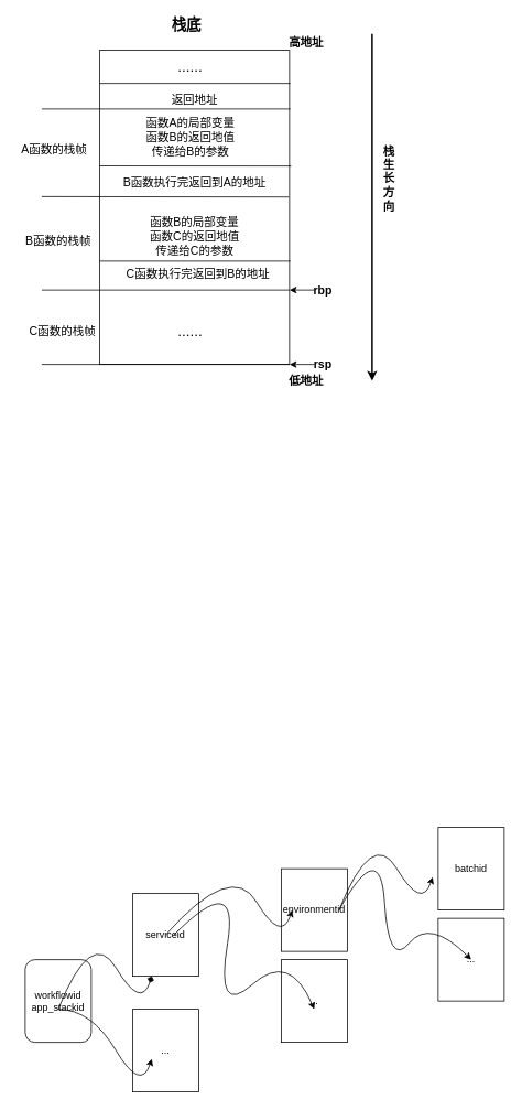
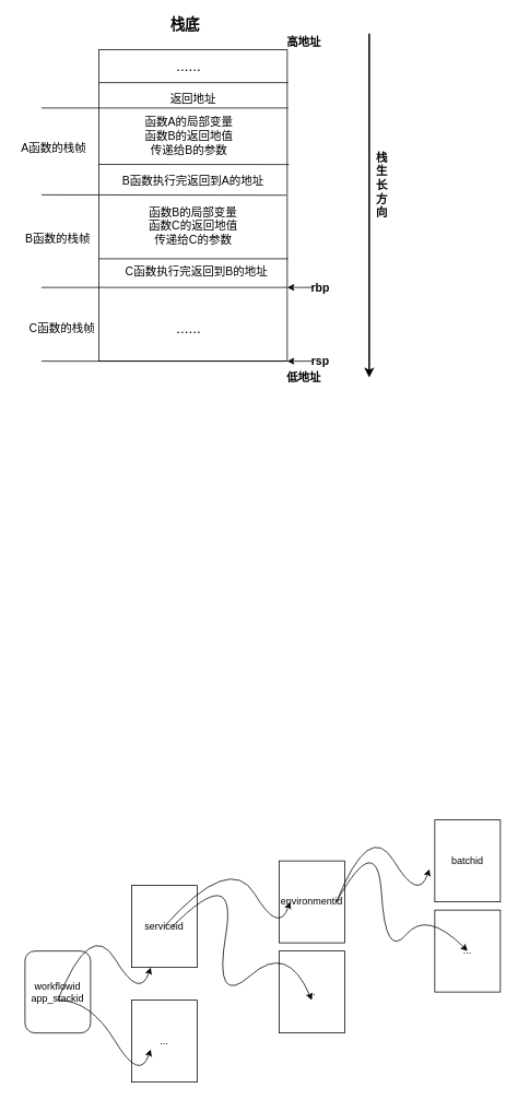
- <mxCell id="41" value="&lt;font style=&quot;font-size: 14px&quot;&gt;&lt;b&gt;栈&lt;br&gt;生&lt;br&gt;长&lt;br&gt;方&lt;br&gt;向&lt;/b&gt;&lt;/font&gt;" style="text;html=1;align=center;verticalAlign=middle;resizable=0;points=[];autosize=1;strokeColor=none;fillColor=none;" parent="1" vertex="1"><mxGeometry x="455" y="180" width="30" height="70" as="geometry" /></mxCell>
+ <mxCell id="41" value="&lt;font style=&quot;font-size: 14px&quot;&gt;&lt;b&gt;栈&lt;br&gt;生&lt;br&gt;长&lt;br&gt;方&lt;br&gt;向&lt;/b&gt;&lt;/font&gt;" style="text;html=1;align=center;verticalAlign=middle;resizable=0;points=[];autosize=1;strokeColor=none;fillColor=none;" parent="1" vertex="1"><mxGeometry x="450" y="190" width="30" height="70" as="geometry" /></mxCell>
- <mxCell id="28" value="&lt;font style=&quot;font-size: 14px&quot;&gt;函数B的局部变量&lt;br&gt;函数C的返回地值&lt;br&gt;传递给C的参数&lt;/font&gt;" style="text;html=1;align=center;verticalAlign=middle;resizable=0;points=[];autosize=1;strokeColor=none;fillColor=none;" parent="1" vertex="1"><mxGeometry x="175" y="260" width="120" height="50" as="geometry" /></mxCell>
+ <mxCell id="28" value="&lt;font style=&quot;font-size: 14px&quot;&gt;函数B的局部变量&lt;br&gt;函数C的返回地值&lt;br&gt;传递给C的参数&lt;/font&gt;" style="text;html=1;align=center;verticalAlign=middle;resizable=0;points=[];autosize=1;strokeColor=none;fillColor=none;" parent="1" vertex="1"><mxGeometry x="175" y="250" width="120" height="50" as="geometry" /></mxCell>
- <mxCell id="4" value="" style="curved=1;endArrow=diamond;html=1;exitX=0.5;exitY=0.6;exitDx=0;exitDy=0;exitPerimeter=0;" parent="1" source="2" target="3" edge="1"><mxGeometry width="50" height="50" relative="1" as="geometry"><mxPoint x="170" y="1270" as="sourcePoint" /><mxPoint x="150" y="1120" as="targetPoint" /><Array as="points"><mxPoint x="110" y="1120" /><mxPoint x="170" y="1220" /></Array></mxGeometry></mxCell>
+ <mxCell id="4" value="" style="curved=1;endArrow=classic;html=1;exitX=0.5;exitY=0.6;exitDx=0;exitDy=0;exitPerimeter=0;" parent="1" source="2" target="3" edge="1"><mxGeometry width="50" height="50" relative="1" as="geometry"><mxPoint x="170" y="1270" as="sourcePoint" /><mxPoint x="150" y="1120" as="targetPoint" /><Array as="points"><mxPoint x="110" y="1120" /><mxPoint x="170" y="1220" /></Array></mxGeometry></mxCell>
